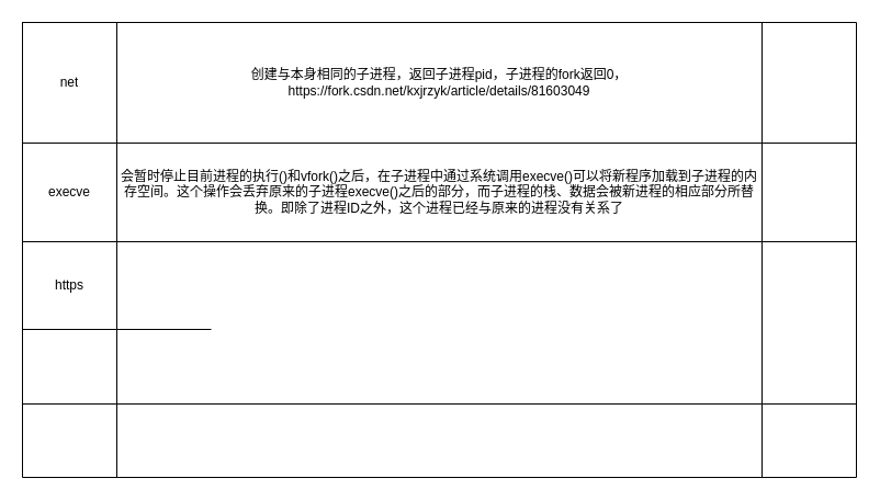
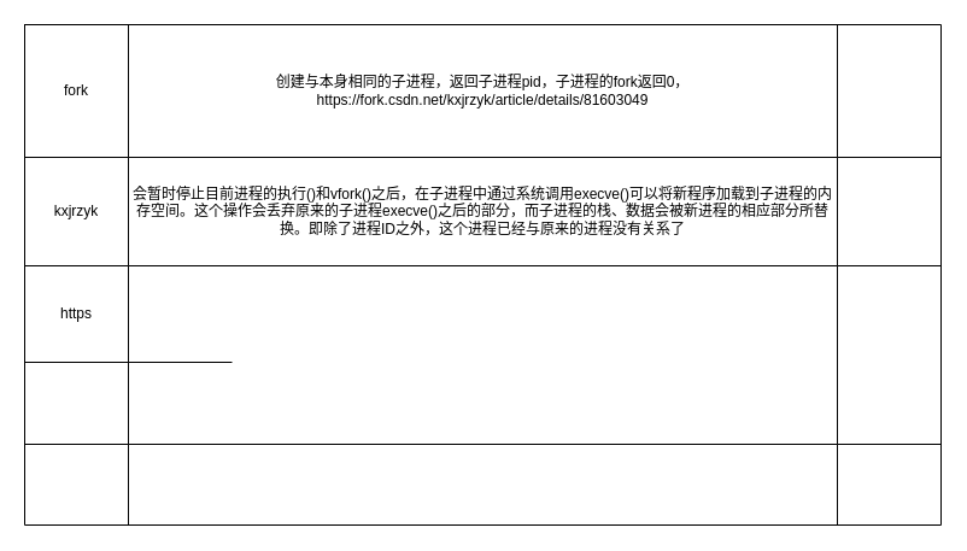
- <mxCell id="4" value="net" style="shape=partialRectangle;html=1;whiteSpace=wrap;connectable=0;overflow=hidden;fillColor=none;top=0;left=0;bottom=0;right=0;pointerEvents=1;" parent="3" vertex="1"><mxGeometry width="86" height="110" as="geometry"><mxRectangle width="86" height="110" as="alternateBounds" /></mxGeometry></mxCell>
+ <mxCell id="4" value="fork" style="shape=partialRectangle;html=1;whiteSpace=wrap;connectable=0;overflow=hidden;fillColor=none;top=0;left=0;bottom=0;right=0;pointerEvents=1;" parent="3" vertex="1"><mxGeometry width="86" height="110" as="geometry"><mxRectangle width="86" height="110" as="alternateBounds" /></mxGeometry></mxCell>
- <mxCell id="8" value="execve" style="shape=partialRectangle;html=1;whiteSpace=wrap;connectable=0;overflow=hidden;fillColor=none;top=0;left=0;bottom=0;right=0;pointerEvents=1;" parent="7" vertex="1"><mxGeometry width="86" height="90" as="geometry"><mxRectangle width="86" height="90" as="alternateBounds" /></mxGeometry></mxCell>
+ <mxCell id="8" value="kxjrzyk" style="shape=partialRectangle;html=1;whiteSpace=wrap;connectable=0;overflow=hidden;fillColor=none;top=0;left=0;bottom=0;right=0;pointerEvents=1;" parent="7" vertex="1"><mxGeometry width="86" height="90" as="geometry"><mxRectangle width="86" height="90" as="alternateBounds" /></mxGeometry></mxCell>
